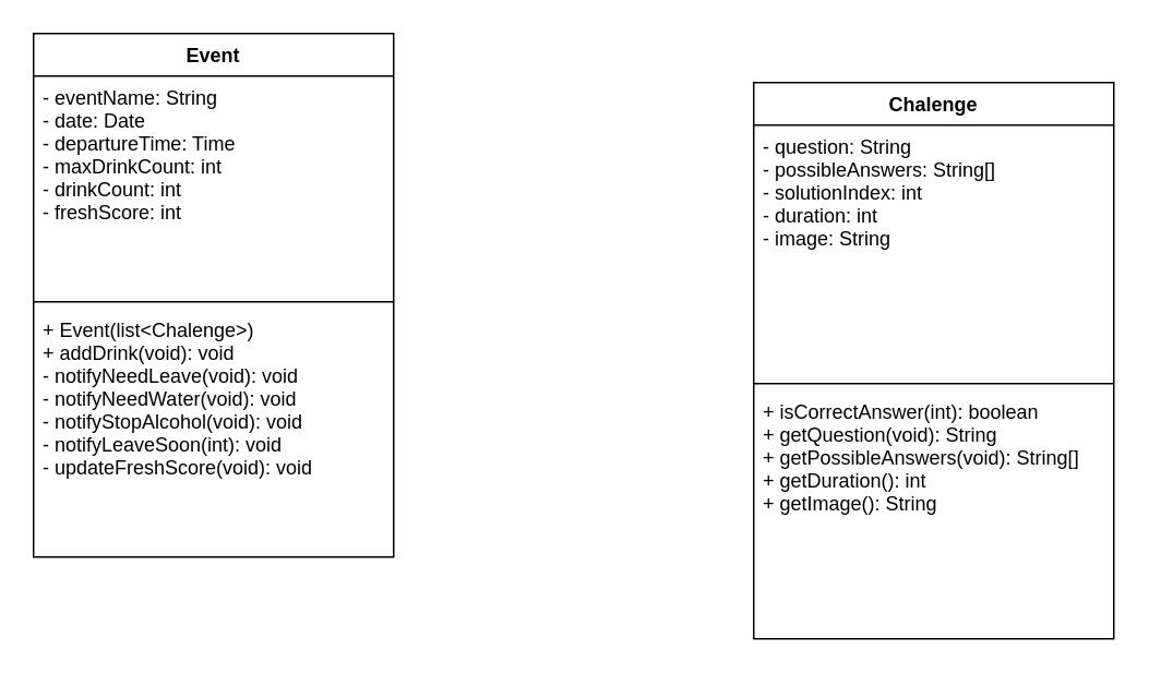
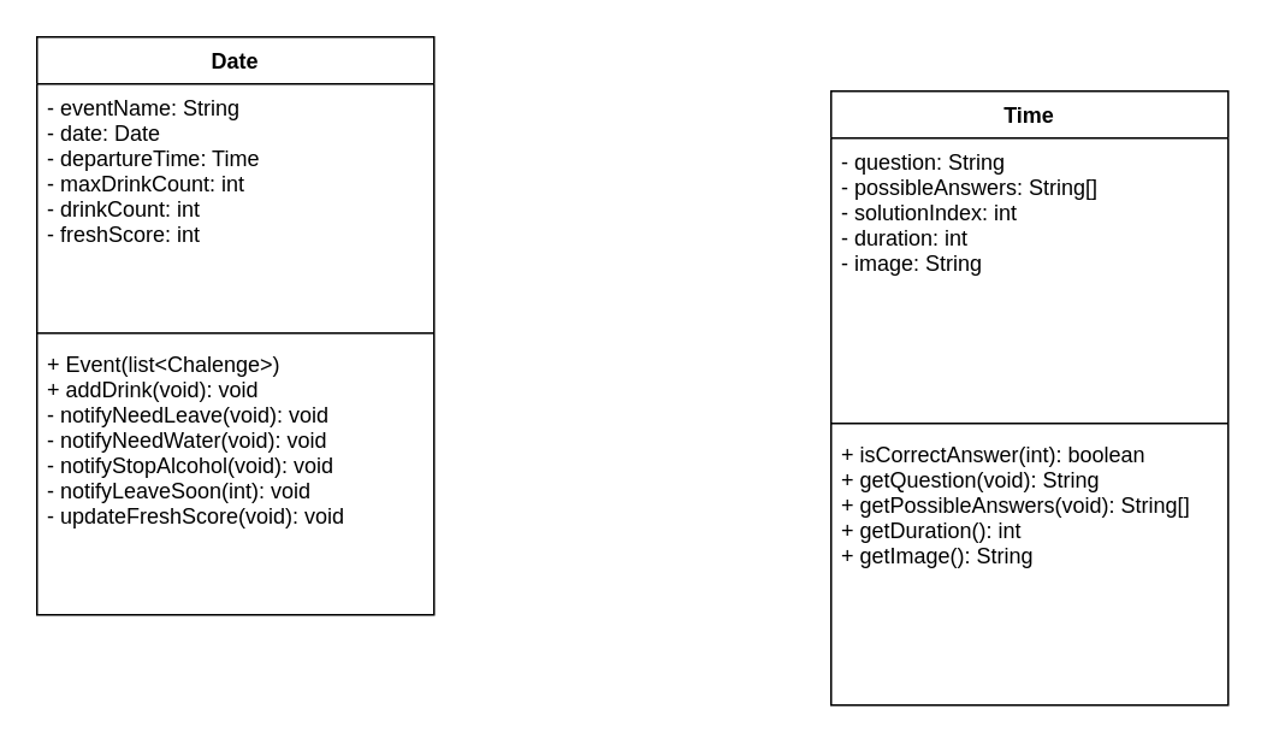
- <mxCell id="2" value="Event" style="swimlane;fontStyle=1;align=center;verticalAlign=top;childLayout=stackLayout;horizontal=1;startSize=26;horizontalStack=0;resizeParent=1;resizeParentMax=0;resizeLast=0;collapsible=1;marginBottom=0;" vertex="1" parent="1"><mxGeometry x="20" y="20" width="220" height="320" as="geometry" /></mxCell>
+ <mxCell id="2" value="Date" style="swimlane;fontStyle=1;align=center;verticalAlign=top;childLayout=stackLayout;horizontal=1;startSize=26;horizontalStack=0;resizeParent=1;resizeParentMax=0;resizeLast=0;collapsible=1;marginBottom=0;" vertex="1" parent="1"><mxGeometry x="20" y="20" width="220" height="320" as="geometry" /></mxCell>
- <mxCell id="6" value="Chalenge" style="swimlane;fontStyle=1;align=center;verticalAlign=top;childLayout=stackLayout;horizontal=1;startSize=26;horizontalStack=0;resizeParent=1;resizeParentMax=0;resizeLast=0;collapsible=1;marginBottom=0;" vertex="1" parent="1"><mxGeometry x="460" y="50" width="220" height="340" as="geometry" /></mxCell>
+ <mxCell id="6" value="Time" style="swimlane;fontStyle=1;align=center;verticalAlign=top;childLayout=stackLayout;horizontal=1;startSize=26;horizontalStack=0;resizeParent=1;resizeParentMax=0;resizeLast=0;collapsible=1;marginBottom=0;" vertex="1" parent="1"><mxGeometry x="460" y="50" width="220" height="340" as="geometry" /></mxCell>
